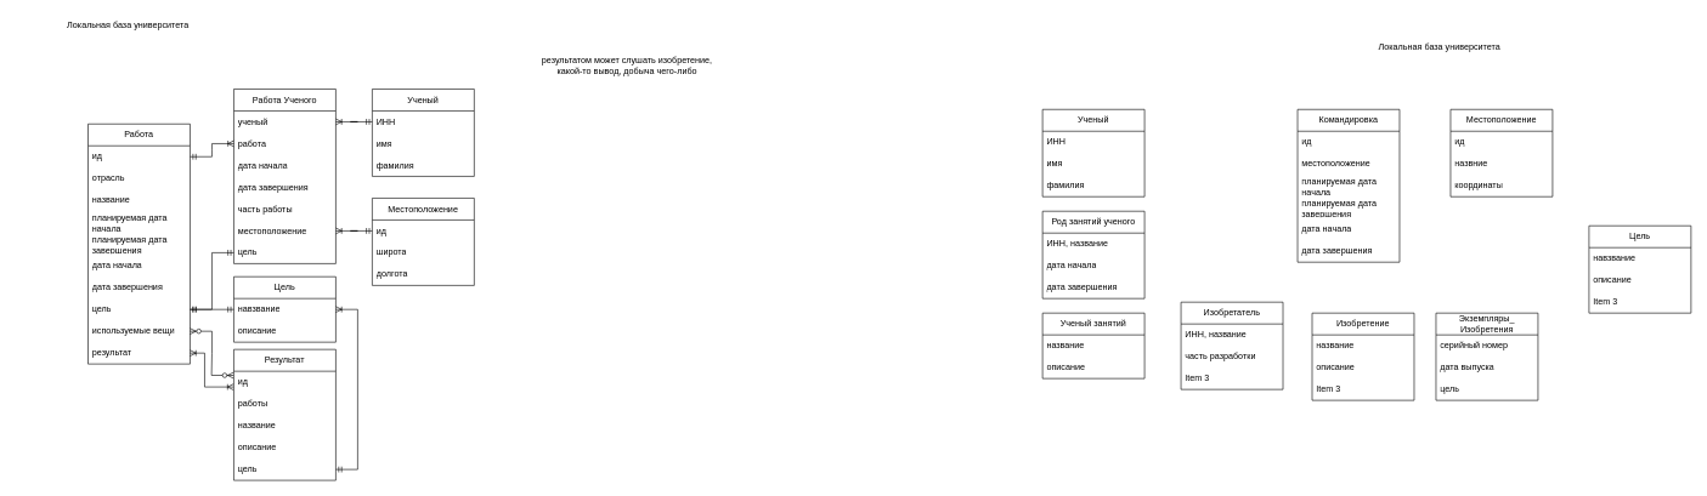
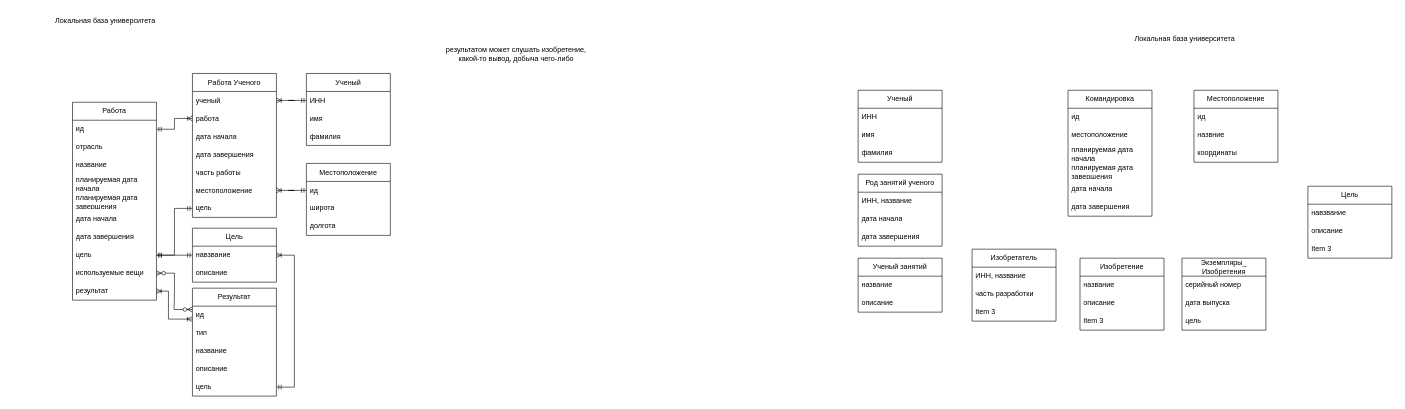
- <mxCell id="66" value="работы" style="text;strokeColor=none;fillColor=none;align=left;verticalAlign=middle;spacingLeft=4;spacingRight=4;overflow=hidden;points=[[0,0.5],[1,0.5]];portConstraint=eastwest;rotatable=0;whiteSpace=wrap;html=1;" vertex="1" parent="64"><mxGeometry y="60" width="140" height="30" as="geometry" /></mxCell>
+ <mxCell id="66" value="тип" style="text;strokeColor=none;fillColor=none;align=left;verticalAlign=middle;spacingLeft=4;spacingRight=4;overflow=hidden;points=[[0,0.5],[1,0.5]];portConstraint=eastwest;rotatable=0;whiteSpace=wrap;html=1;" vertex="1" parent="64"><mxGeometry y="60" width="140" height="30" as="geometry" /></mxCell>
